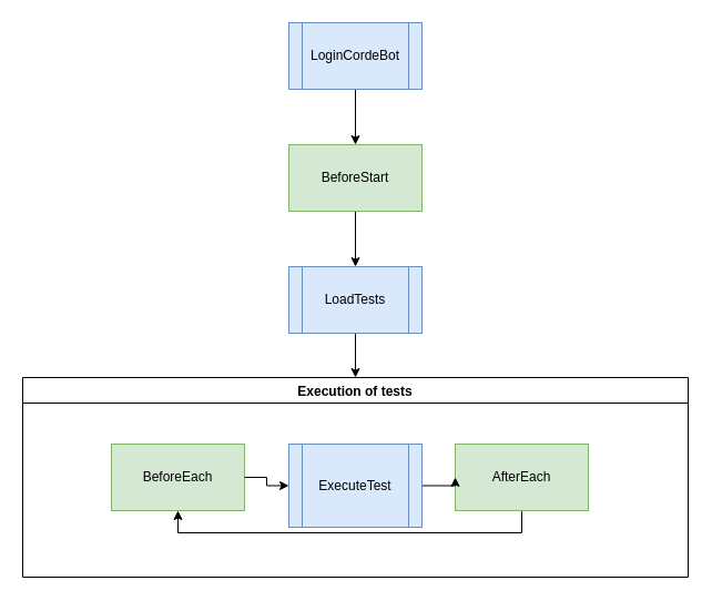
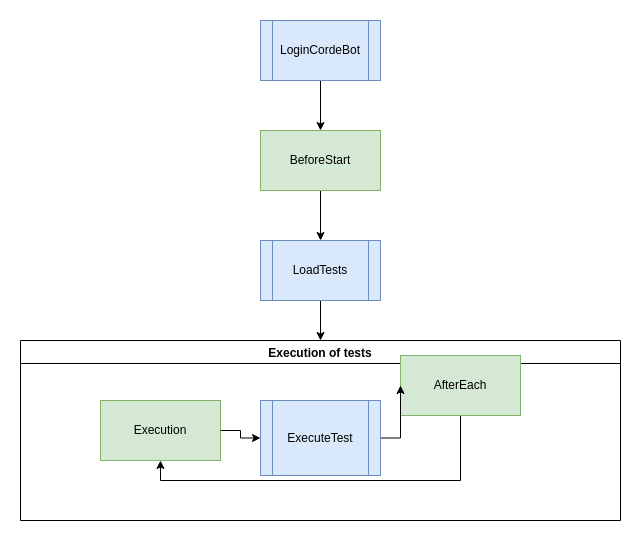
- <mxCell id="7" value="BeforeEach" style="rounded=0;whiteSpace=wrap;html=1;fillColor=#d5e8d4;strokeColor=#82b366;" parent="6" vertex="1"><mxGeometry x="80" y="60" width="120" height="60" as="geometry" /></mxCell>
+ <mxCell id="7" value="Execution" style="rounded=0;whiteSpace=wrap;html=1;fillColor=#d5e8d4;strokeColor=#82b366;" parent="6" vertex="1"><mxGeometry x="80" y="60" width="120" height="60" as="geometry" /></mxCell>
- <mxCell id="9" value="AfterEach" style="rounded=0;whiteSpace=wrap;html=1;fillColor=#d5e8d4;strokeColor=#82b366;" parent="6" vertex="1"><mxGeometry x="390" y="60" width="120" height="60" as="geometry" /></mxCell>
+ <mxCell id="9" value="AfterEach" style="rounded=0;whiteSpace=wrap;html=1;fillColor=#d5e8d4;strokeColor=#82b366;" parent="6" vertex="1"><mxGeometry x="380" y="15" width="120" height="60" as="geometry" /></mxCell>
